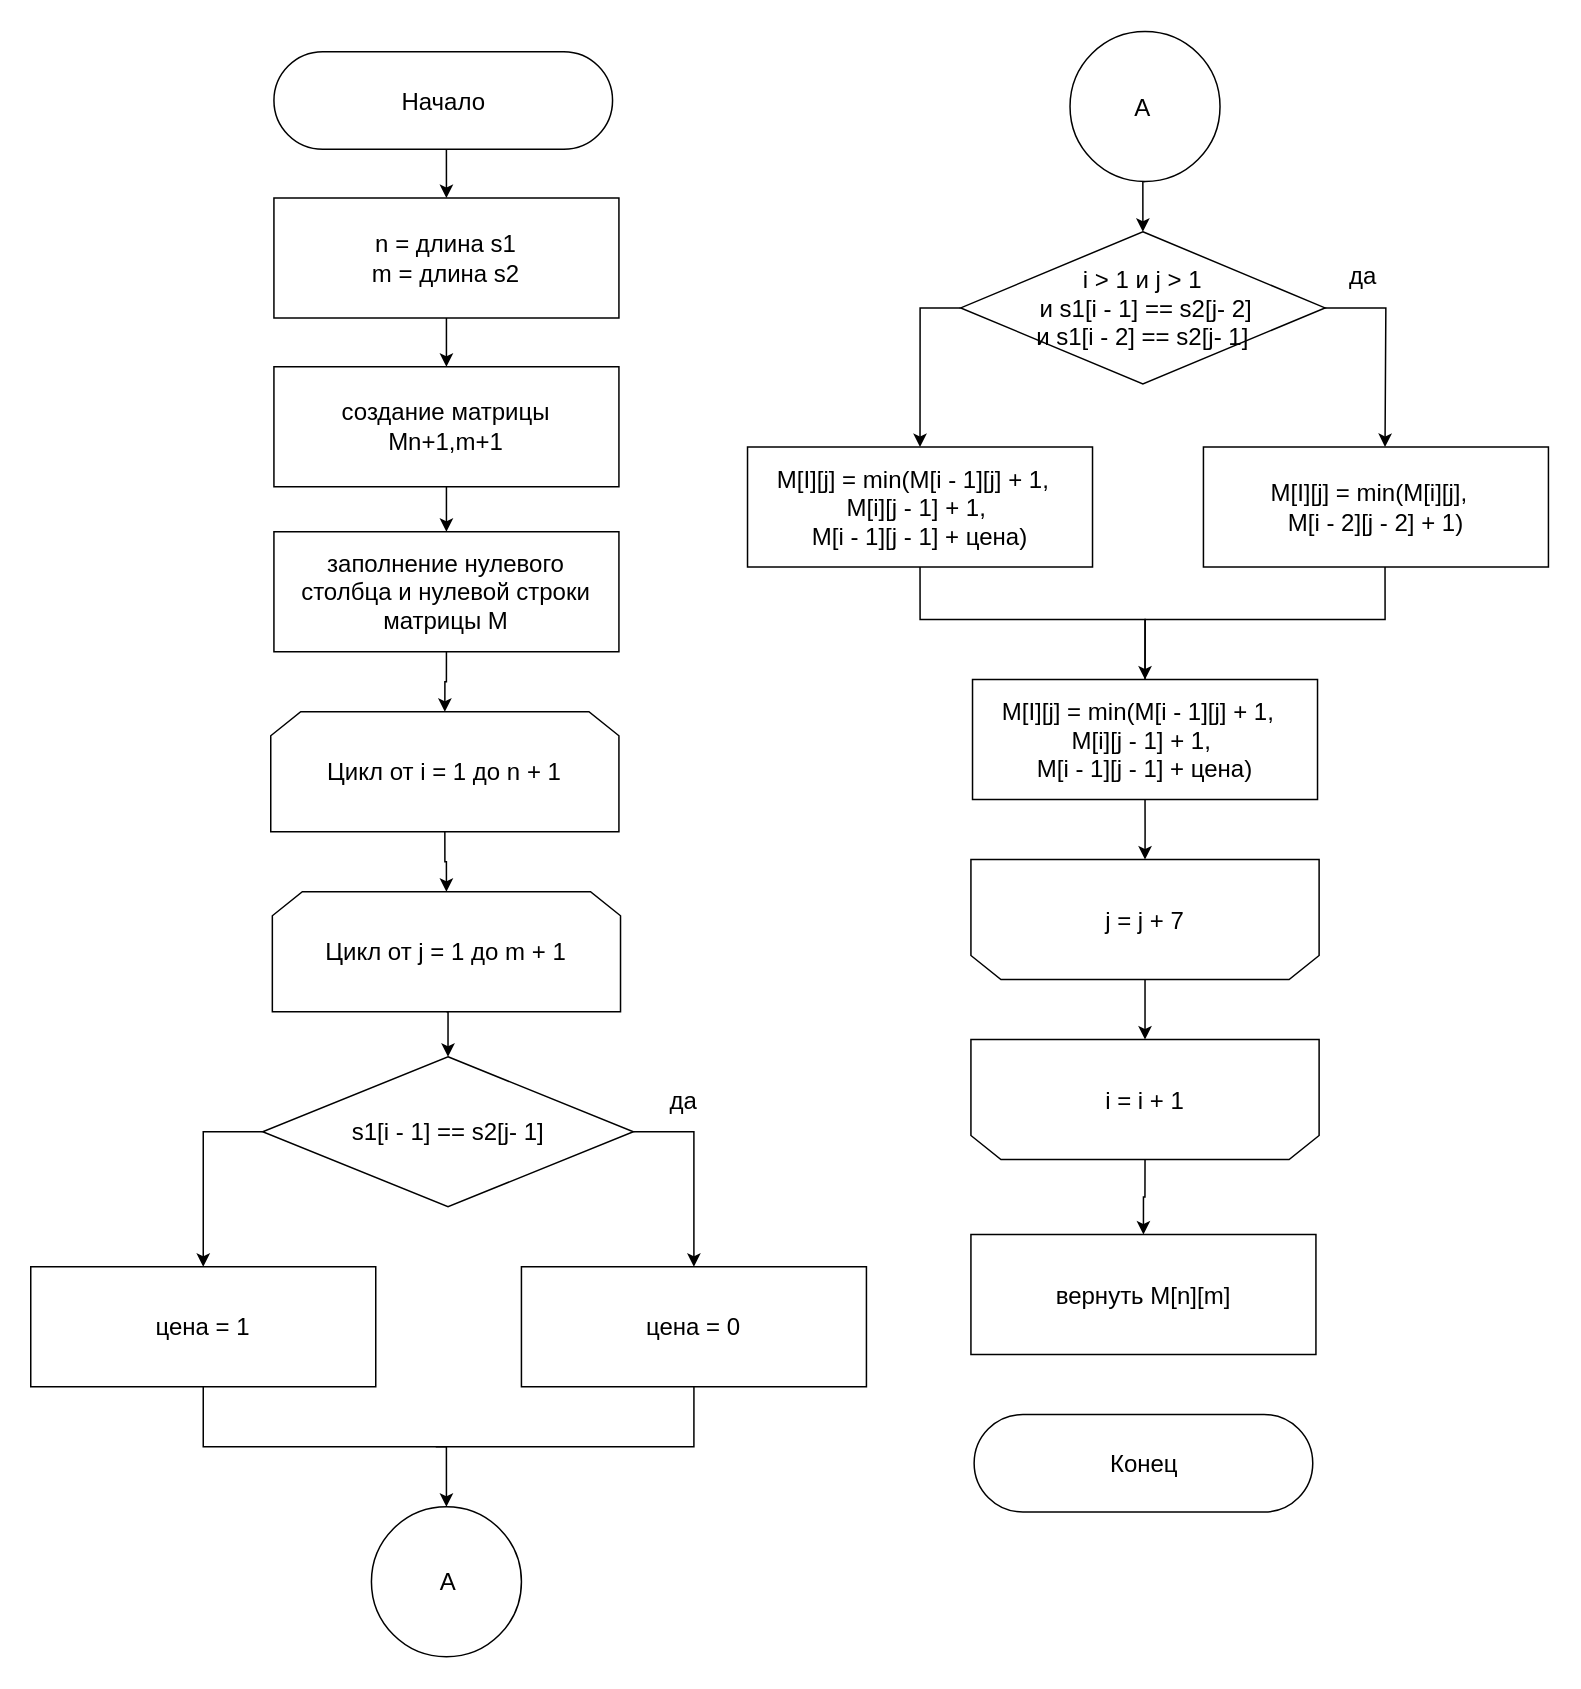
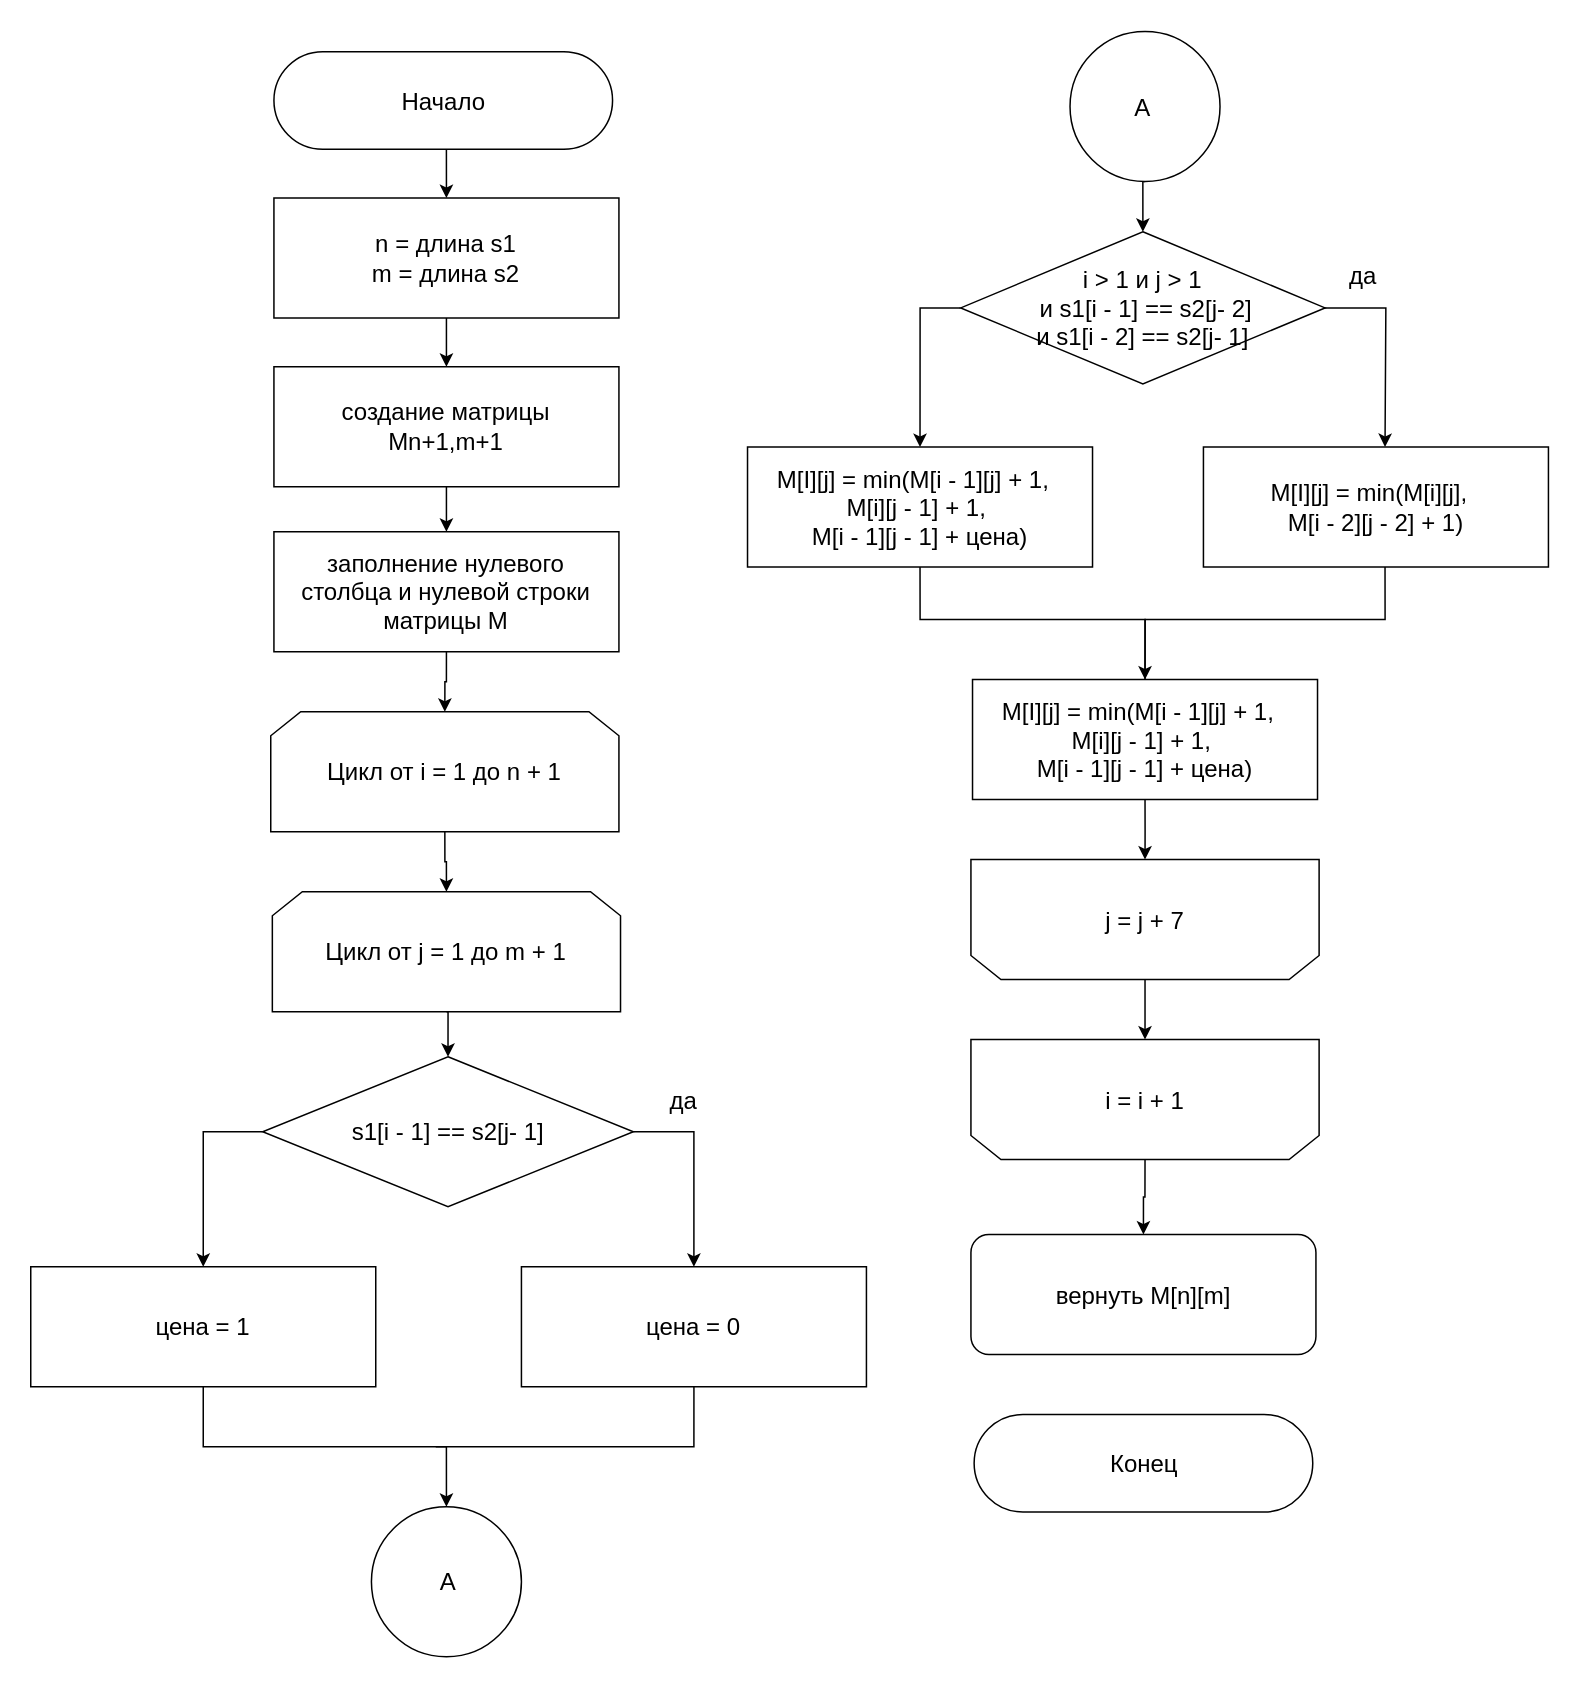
- <mxCell id="28" value="&lt;font style=&quot;font-size: 16px&quot;&gt;вернуть M[n][m]&lt;br&gt;&lt;/font&gt;" style="rounded=0;whiteSpace=wrap;html=1;shadow=0;glass=0;sketch=0;strokeWidth=1;gradientColor=none;" vertex="1" parent="1"><mxGeometry x="646.79" y="822.5" width="230" height="80" as="geometry" /></mxCell>
+ <mxCell id="28" value="&lt;font style=&quot;font-size: 16px&quot;&gt;вернуть M[n][m]&lt;br&gt;&lt;/font&gt;" style="whiteSpace=wrap;html=1;shadow=0;glass=0;sketch=0;strokeWidth=1;gradientColor=none;rounded=1;" vertex="1" parent="1"><mxGeometry x="646.79" y="822.5" width="230" height="80" as="geometry" /></mxCell>
